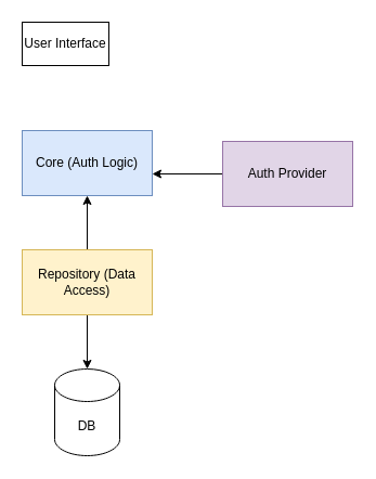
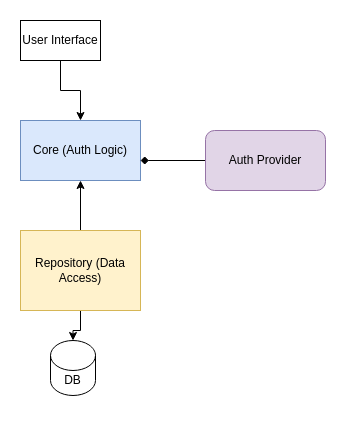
+ <mxCell id="7" style="edgeStyle=orthogonalEdgeStyle;rounded=0;orthogonalLoop=1;jettySize=auto;html=1;" parent="1" source="8" target="2" edge="1"><mxGeometry relative="1" as="geometry" /></mxCell>
- <mxCell id="9" style="edgeStyle=orthogonalEdgeStyle;rounded=0;orthogonalLoop=1;jettySize=auto;html=1;" parent="1" source="10" target="2" edge="1"><mxGeometry relative="1" as="geometry"><Array as="points"><mxPoint x="220" y="150" /></Array></mxGeometry></mxCell>
+ <mxCell id="9" style="edgeStyle=orthogonalEdgeStyle;rounded=0;orthogonalLoop=1;jettySize=auto;html=1;endArrow=diamond;" parent="1" source="10" target="2" edge="1"><mxGeometry relative="1" as="geometry"><Array as="points"><mxPoint x="220" y="150" /></Array></mxGeometry></mxCell>
- <mxCell id="10" value="Auth Provider" style="rounded=0;whiteSpace=wrap;html=1;fillColor=#e1d5e7;strokeColor=#9673a6;" parent="1" vertex="1"><mxGeometry x="205" y="130" width="120" height="60" as="geometry" /></mxCell>
+ <mxCell id="10" value="Auth Provider" style="whiteSpace=wrap;html=1;fillColor=#e1d5e7;strokeColor=#9673a6;rounded=1;" parent="1" vertex="1"><mxGeometry x="205" y="130" width="120" height="60" as="geometry" /></mxCell>
- <mxCell id="5" value="Repository (Data Access)" style="rounded=0;whiteSpace=wrap;html=1;fillColor=#fff2cc;strokeColor=#d6b656;" parent="1" vertex="1"><mxGeometry x="20" y="230" width="120" height="60" as="geometry" /></mxCell>
+ <mxCell id="5" value="Repository (Data Access)" style="rounded=0;whiteSpace=wrap;html=1;fillColor=#fff2cc;strokeColor=#d6b656;" parent="1" vertex="1"><mxGeometry x="20" y="230" width="120" height="80" as="geometry" /></mxCell>
- <mxCell id="6" value="DB" style="shape=cylinder3;whiteSpace=wrap;html=1;boundedLbl=1;backgroundOutline=1;size=15;" parent="1" vertex="1"><mxGeometry x="50" y="340" width="60" height="80" as="geometry" /></mxCell>
+ <mxCell id="6" value="DB" style="shape=cylinder3;whiteSpace=wrap;html=1;boundedLbl=1;backgroundOutline=1;size=15;" parent="1" vertex="1"><mxGeometry x="50" y="340" width="45" height="55" as="geometry" /></mxCell>
